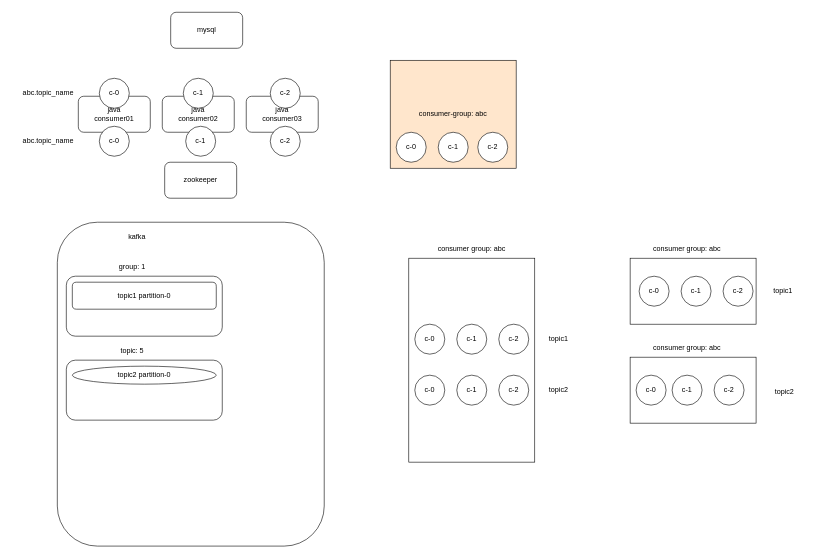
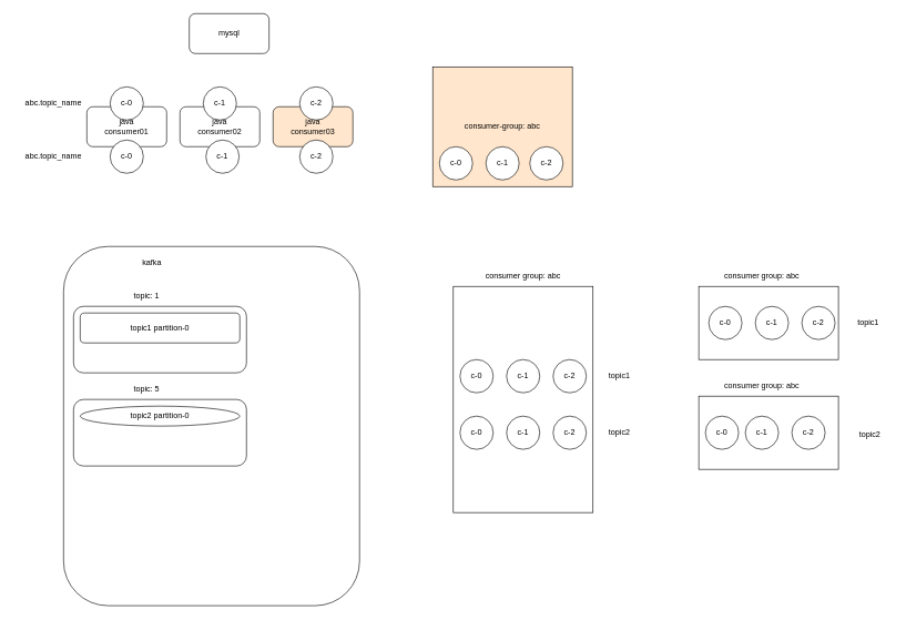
- <mxCell id="6" value="java&lt;br&gt;consumer03" style="rounded=1;whiteSpace=wrap;html=1;" vertex="1" parent="1"><mxGeometry x="410" y="160" width="120" height="60" as="geometry" /></mxCell>
+ <mxCell id="6" value="java&lt;br&gt;consumer03" style="rounded=1;whiteSpace=wrap;html=1;fillColor=#ffe6cc;" vertex="1" parent="1"><mxGeometry x="410" y="160" width="120" height="60" as="geometry" /></mxCell>
- <mxCell id="7" value="zookeeper" style="rounded=1;whiteSpace=wrap;html=1;" vertex="1" parent="1"><mxGeometry x="274" y="270" width="120" height="60" as="geometry" /></mxCell>
- <mxCell id="23" value="group: 1" style="text;html=1;strokeColor=none;fillColor=none;align=center;verticalAlign=middle;whiteSpace=wrap;rounded=0;" vertex="1" parent="1"><mxGeometry x="190" y="430" width="60" height="30" as="geometry" /></mxCell>
+ <mxCell id="23" value="topic: 1" style="text;html=1;strokeColor=none;fillColor=none;align=center;verticalAlign=middle;whiteSpace=wrap;rounded=0;" vertex="1" parent="1"><mxGeometry x="190" y="430" width="60" height="30" as="geometry" /></mxCell>
